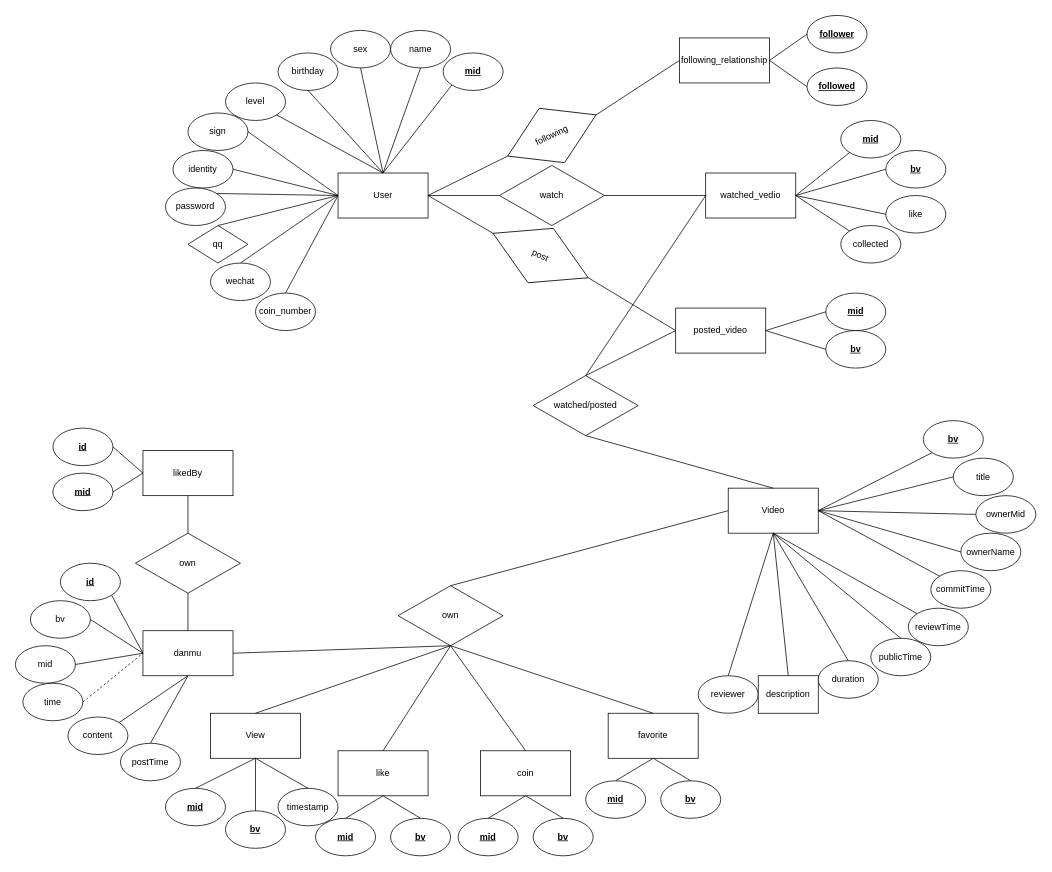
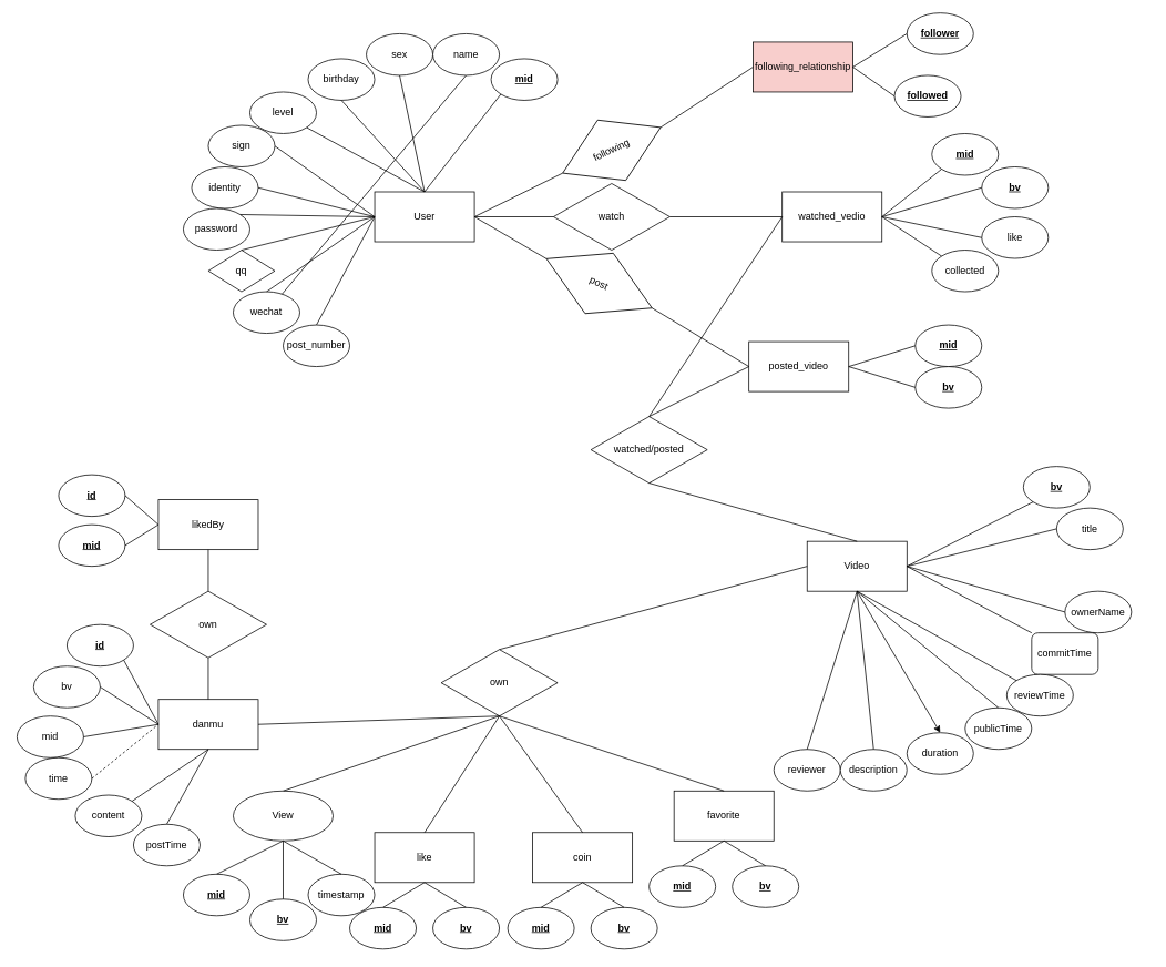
- <mxCell id="83" value="&lt;b&gt;&lt;u&gt;follower&lt;/u&gt;&lt;/b&gt;" style="ellipse;whiteSpace=wrap;html=1;" parent="1" vertex="1"><mxGeometry x="1075" y="20" width="80" height="50" as="geometry" /></mxCell>
+ <mxCell id="83" value="&lt;b&gt;&lt;u&gt;follower&lt;/u&gt;&lt;/b&gt;" style="ellipse;whiteSpace=wrap;html=1;" parent="1" vertex="1"><mxGeometry x="1090" y="15" width="80" height="50" as="geometry" /></mxCell>
- <mxCell id="81" value="following_relationship" style="rounded=0;whiteSpace=wrap;html=1;" parent="1" vertex="1"><mxGeometry x="905" y="50" width="120" height="60" as="geometry" /></mxCell>
+ <mxCell id="81" value="following_relationship" style="rounded=0;whiteSpace=wrap;html=1;fillColor=#f8cecc;" parent="1" vertex="1"><mxGeometry x="905" y="50" width="120" height="60" as="geometry" /></mxCell>
- <mxCell id="19" value="" style="endArrow=none;html=1;rounded=0;exitX=0.5;exitY=1;exitDx=0;exitDy=0;entryX=0.5;entryY=0;entryDx=0;entryDy=0;" parent="1" source="10" target="2" edge="1"><mxGeometry width="50" height="50" relative="1" as="geometry"><mxPoint x="580" y="300" as="sourcePoint" /><mxPoint x="500" y="220" as="targetPoint" /></mxGeometry></mxCell>
+ <mxCell id="19" value="" style="endArrow=none;html=1;rounded=0;exitX=0.5;exitY=1;exitDx=0;exitDy=0;" parent="1" source="10" target="21" edge="1"><mxGeometry width="50" height="50" relative="1" as="geometry"><mxPoint x="580" y="300" as="sourcePoint" /><mxPoint x="500" y="220" as="targetPoint" /></mxGeometry></mxCell>
- <mxCell id="23" value="coin_number" style="ellipse;whiteSpace=wrap;html=1;" parent="1" vertex="1"><mxGeometry x="340" y="390" width="80" height="50" as="geometry" /></mxCell>
+ <mxCell id="23" value="post_number" style="ellipse;whiteSpace=wrap;html=1;" parent="1" vertex="1"><mxGeometry x="340" y="390" width="80" height="50" as="geometry" /></mxCell>
- <mxCell id="36" value="" style="endArrow=none;html=1;rounded=0;entryX=0;entryY=0.5;entryDx=0;entryDy=0;exitX=1;exitY=0.5;exitDx=0;exitDy=0;" parent="1" source="27" target="29" edge="1"><mxGeometry width="50" height="50" relative="1" as="geometry"><mxPoint x="1020" y="640" as="sourcePoint" /><mxPoint x="1110" y="570" as="targetPoint" /></mxGeometry></mxCell>
- <mxCell id="29" value="ownerMid" style="ellipse;whiteSpace=wrap;html=1;" parent="1" vertex="1"><mxGeometry x="1300" y="660" width="80" height="50" as="geometry" /></mxCell>
- <mxCell id="31" value="commitTime" style="ellipse;whiteSpace=wrap;html=1;" parent="1" vertex="1"><mxGeometry x="1240" y="760" width="80" height="50" as="geometry" /></mxCell>
+ <mxCell id="31" value="commitTime" style="whiteSpace=wrap;html=1;rounded=1;" parent="1" vertex="1"><mxGeometry x="1240" y="760" width="80" height="50" as="geometry" /></mxCell>
- <mxCell id="47" value="" style="endArrow=none;html=1;rounded=0;entryX=0.5;entryY=0;entryDx=0;entryDy=0;exitX=0.5;exitY=1;exitDx=0;exitDy=0;" parent="1" source="27" target="44" edge="1"><mxGeometry width="50" height="50" relative="1" as="geometry"><mxPoint x="1080" y="685" as="sourcePoint" /><mxPoint x="1220" y="840" as="targetPoint" /></mxGeometry></mxCell>
+ <mxCell id="47" value="" style="endArrow=classic;html=1;rounded=0;entryX=0.5;entryY=0;entryDx=0;entryDy=0;exitX=0.5;exitY=1;exitDx=0;exitDy=0;" parent="1" source="27" target="44" edge="1"><mxGeometry width="50" height="50" relative="1" as="geometry"><mxPoint x="1080" y="685" as="sourcePoint" /><mxPoint x="1220" y="840" as="targetPoint" /></mxGeometry></mxCell>
- <mxCell id="43" value="description" style="whiteSpace=wrap;html=1;rounded=0;" parent="1" vertex="1"><mxGeometry x="1010" y="900" width="80" height="50" as="geometry" /></mxCell>
+ <mxCell id="43" value="description" style="ellipse;whiteSpace=wrap;html=1;" parent="1" vertex="1"><mxGeometry x="1010" y="900" width="80" height="50" as="geometry" /></mxCell>
- <mxCell id="68" value="View" style="rounded=0;whiteSpace=wrap;html=1;" parent="1" vertex="1"><mxGeometry x="280" y="950" width="120" height="60" as="geometry" /></mxCell>
+ <mxCell id="68" value="View" style="ellipse;whiteSpace=wrap;html=1;" parent="1" vertex="1"><mxGeometry x="280" y="950" width="120" height="60" as="geometry" /></mxCell>
